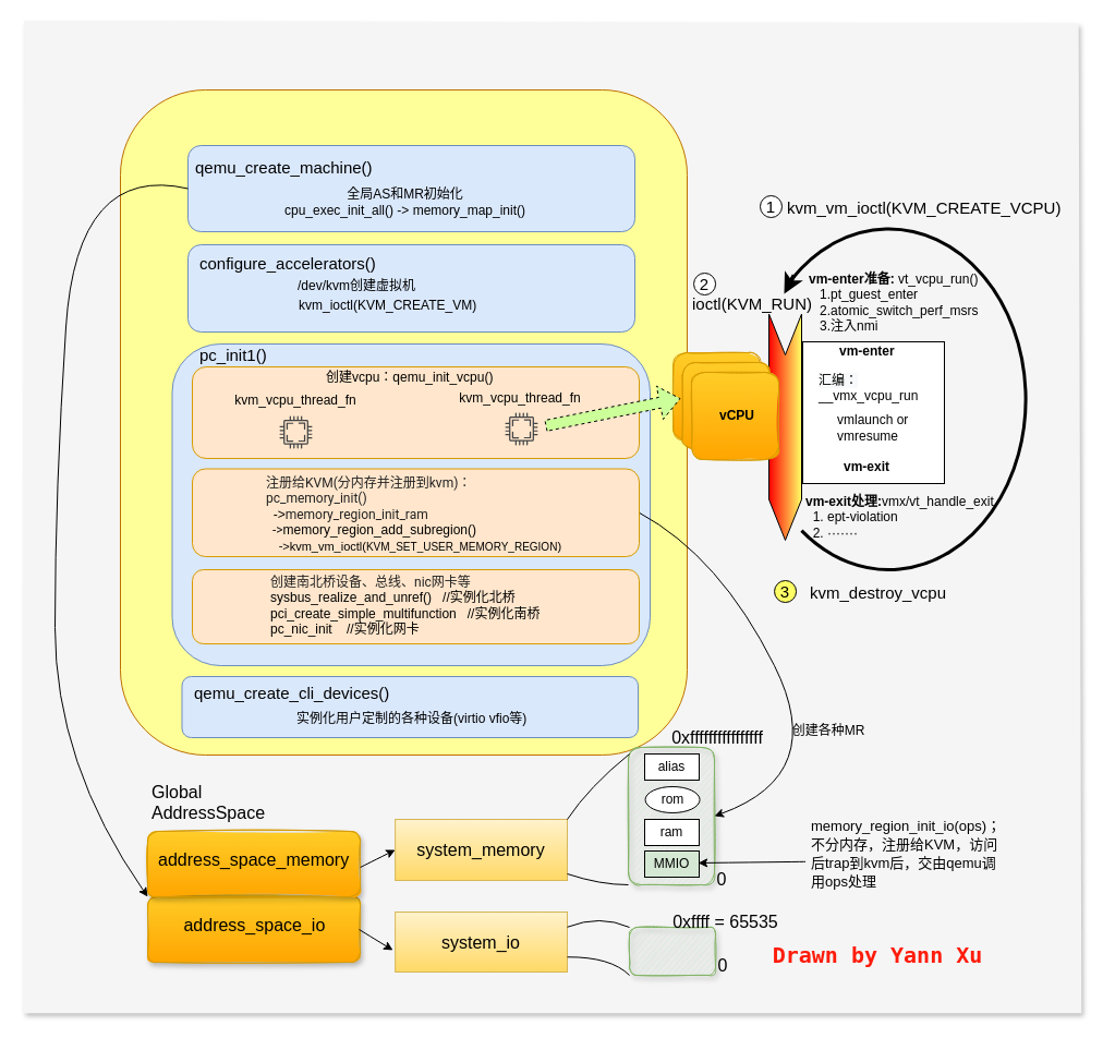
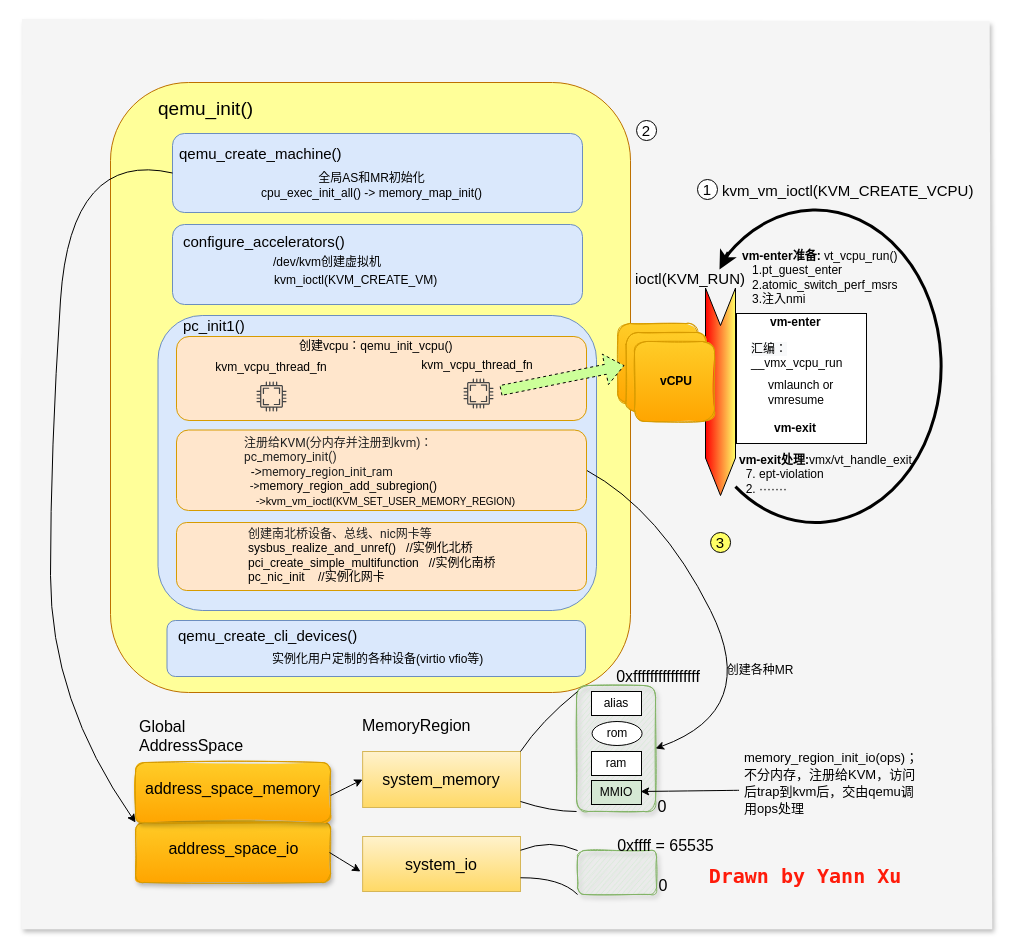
+ <mxCell id="37" value="&lt;font style=&quot;font-size: 19px;&quot;&gt;qemu_init()&lt;/font&gt;" style="text;whiteSpace=wrap;html=1;" parent="1" vertex="1"><mxGeometry x="156" y="91" width="90" height="40" as="geometry" /></mxCell>
- <mxCell id="29" value="2" style="ellipse;whiteSpace=wrap;html=1;aspect=fixed;fontSize=15;" parent="1" vertex="1"><mxGeometry x="636.07" y="250" width="20" height="20" as="geometry" /></mxCell>
+ <mxCell id="29" value="2" style="ellipse;whiteSpace=wrap;html=1;aspect=fixed;fontSize=15;" parent="1" vertex="1"><mxGeometry x="636.07" y="120" width="20" height="20" as="geometry" /></mxCell>
- <mxCell id="23" value="&lt;b&gt;vm-exit处理:&lt;/b&gt;vmx/vt&lt;span style=&quot;text-align: center;&quot;&gt;_handle_exit&lt;/span&gt;&lt;br&gt;&amp;nbsp; 1. ept-violation&lt;br&gt;&amp;nbsp; 2. ·······" style="text;html=1;strokeColor=none;fillColor=none;align=left;verticalAlign=middle;whiteSpace=wrap;rounded=0;" parent="1" vertex="1"><mxGeometry x="737.07" y="435" width="189.93" height="77" as="geometry" /></mxCell>
+ <mxCell id="23" value="&lt;b&gt;vm-exit处理:&lt;/b&gt;vmx/vt&lt;span style=&quot;text-align: center;&quot;&gt;_handle_exit&lt;/span&gt;&lt;br&gt;&amp;nbsp; 7. ept-violation&lt;br&gt;&amp;nbsp; 2. ·······" style="text;html=1;strokeColor=none;fillColor=none;align=left;verticalAlign=middle;whiteSpace=wrap;rounded=0;" parent="1" vertex="1"><mxGeometry x="737.07" y="435" width="189.93" height="77" as="geometry" /></mxCell>
- <mxCell id="30" value="&lt;font style=&quot;font-size: 15px;&quot;&gt;kvm_destroy_vcpu&lt;/font&gt;" style="text;whiteSpace=wrap;html=1;" parent="1" vertex="1"><mxGeometry x="741" y="528" width="130" height="20" as="geometry" /></mxCell>
+ <mxCell id="45" value="&lt;font style=&quot;font-size: 16px;&quot;&gt;MemoryRegion&lt;/font&gt;" style="text;whiteSpace=wrap;html=1;fontSize=12;" parent="1" vertex="1"><mxGeometry x="360" y="709" width="110" height="40" as="geometry" /></mxCell>
